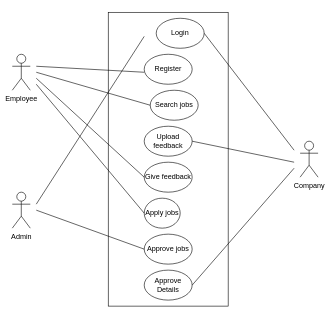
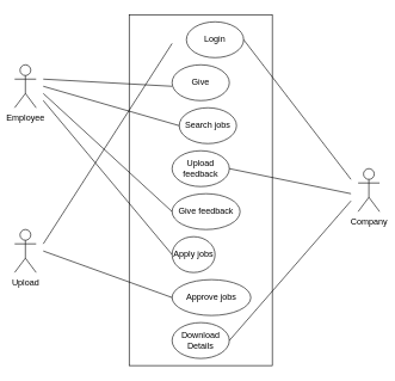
- <mxCell id="7" value="Register" style="ellipse;whiteSpace=wrap;html=1;" parent="1" vertex="1"><mxGeometry x="240" y="90" width="80" height="50" as="geometry" /></mxCell>
+ <mxCell id="7" value="Give" style="ellipse;whiteSpace=wrap;html=1;" parent="1" vertex="1"><mxGeometry x="240" y="90" width="80" height="50" as="geometry" /></mxCell>
- <mxCell id="12" value="Give feedback" style="ellipse;whiteSpace=wrap;html=1;" parent="1" vertex="1"><mxGeometry x="240" y="270" width="80" height="50" as="geometry" /></mxCell>
+ <mxCell id="12" value="Give feedback" style="ellipse;whiteSpace=wrap;html=1;" parent="1" vertex="1"><mxGeometry x="240" y="270" width="95" height="50" as="geometry" /></mxCell>
- <mxCell id="4" value="Admin" style="shape=umlActor;verticalLabelPosition=bottom;verticalAlign=top;html=1;outlineConnect=0;" parent="1" vertex="1"><mxGeometry x="20" y="320" width="30" height="60" as="geometry" /></mxCell>
+ <mxCell id="4" value="Upload" style="shape=umlActor;verticalLabelPosition=bottom;verticalAlign=top;html=1;outlineConnect=0;" parent="1" vertex="1"><mxGeometry x="20" y="320" width="30" height="60" as="geometry" /></mxCell>
- <mxCell id="11" value="Approve jobs" style="ellipse;whiteSpace=wrap;html=1;" parent="1" vertex="1"><mxGeometry x="240" y="390" width="80" height="50" as="geometry" /></mxCell>
+ <mxCell id="11" value="Approve jobs" style="ellipse;whiteSpace=wrap;html=1;" parent="1" vertex="1"><mxGeometry x="240" y="390" width="110" height="50" as="geometry" /></mxCell>
- <mxCell id="13" value="Approve Details" style="ellipse;whiteSpace=wrap;html=1;" parent="1" vertex="1"><mxGeometry x="240" y="450" width="80" height="50" as="geometry" /></mxCell>
+ <mxCell id="13" value="Download Details" style="ellipse;whiteSpace=wrap;html=1;" parent="1" vertex="1"><mxGeometry x="240" y="450" width="80" height="50" as="geometry" /></mxCell>
